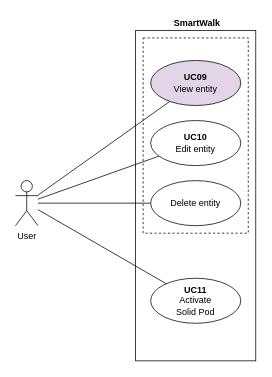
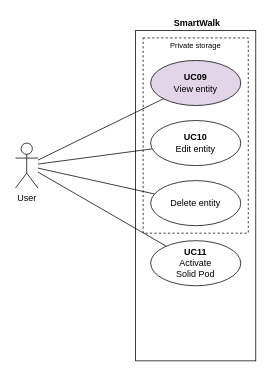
+ <mxCell id="12" value="Private storage" style="text;html=1;strokeColor=none;fillColor=none;align=center;verticalAlign=middle;whiteSpace=wrap;rounded=0;fontSize=10;" parent="1" vertex="1"><mxGeometry x="190" y="50" width="140" height="20" as="geometry" /></mxCell>
- <mxCell id="4" value="User" style="shape=umlActor;verticalLabelPosition=bottom;verticalAlign=top;html=1;outlineConnect=0;" parent="1" vertex="1"><mxGeometry x="20" y="240" width="30" height="60" as="geometry" /></mxCell>
+ <mxCell id="4" value="User" style="shape=umlActor;verticalLabelPosition=bottom;verticalAlign=top;html=1;outlineConnect=0;" parent="1" vertex="1"><mxGeometry x="20" y="190" width="30" height="60" as="geometry" /></mxCell>
- <mxCell id="13" value="&lt;b&gt;UC11&lt;br&gt;&lt;/b&gt;Activate&lt;br&gt;Solid Pod" style="ellipse;whiteSpace=wrap;html=1;strokeWidth=1;" vertex="1" parent="1"><mxGeometry x="200" y="370" width="120" height="60" as="geometry" /></mxCell>
+ <mxCell id="13" value="&lt;b&gt;UC11&lt;br&gt;&lt;/b&gt;Activate&lt;br&gt;Solid Pod" style="ellipse;whiteSpace=wrap;html=1;strokeWidth=1;" vertex="1" parent="1"><mxGeometry x="200" y="320" width="120" height="60" as="geometry" /></mxCell>
